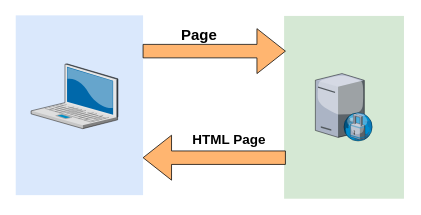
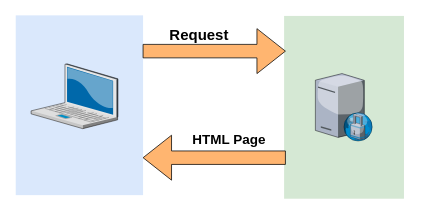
- <mxCell id="8" value="&lt;font style=&quot;font-size: 20px;&quot;&gt;&lt;b&gt;Page&lt;/b&gt;&lt;/font&gt;" style="text;html=1;strokeColor=none;fillColor=none;align=center;verticalAlign=middle;whiteSpace=wrap;rounded=0;fontSize=11;fontFamily=Helvetica;fontColor=default;strokeWidth=3;" vertex="1" parent="1"><mxGeometry x="200" y="30" width="130" height="30" as="geometry" /></mxCell>
+ <mxCell id="8" value="&lt;font style=&quot;font-size: 20px;&quot;&gt;&lt;b&gt;Request&lt;/b&gt;&lt;/font&gt;" style="text;html=1;strokeColor=none;fillColor=none;align=center;verticalAlign=middle;whiteSpace=wrap;rounded=0;fontSize=11;fontFamily=Helvetica;fontColor=default;strokeWidth=3;" vertex="1" parent="1"><mxGeometry x="200" y="30" width="130" height="30" as="geometry" /></mxCell>
